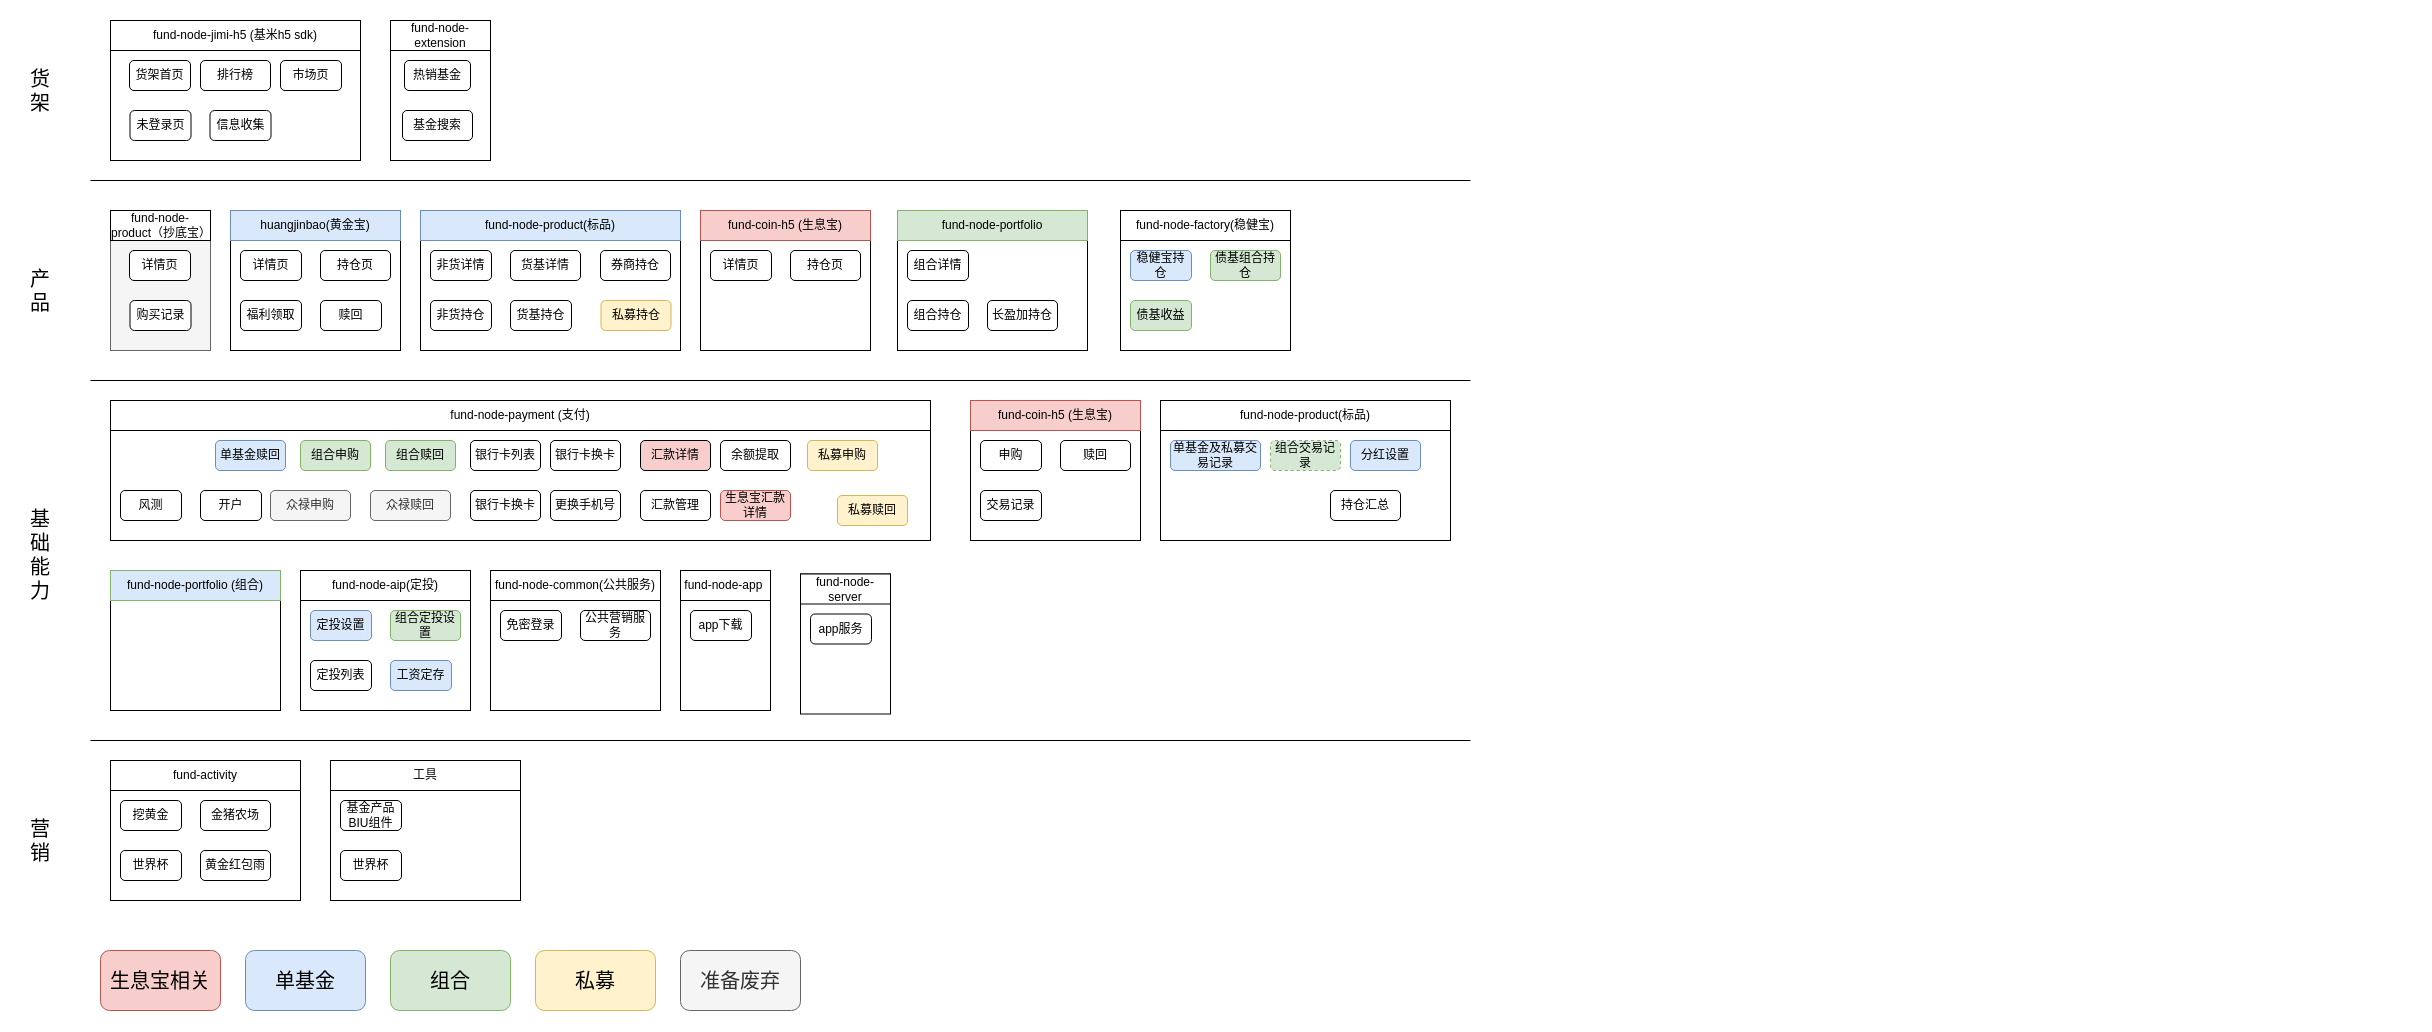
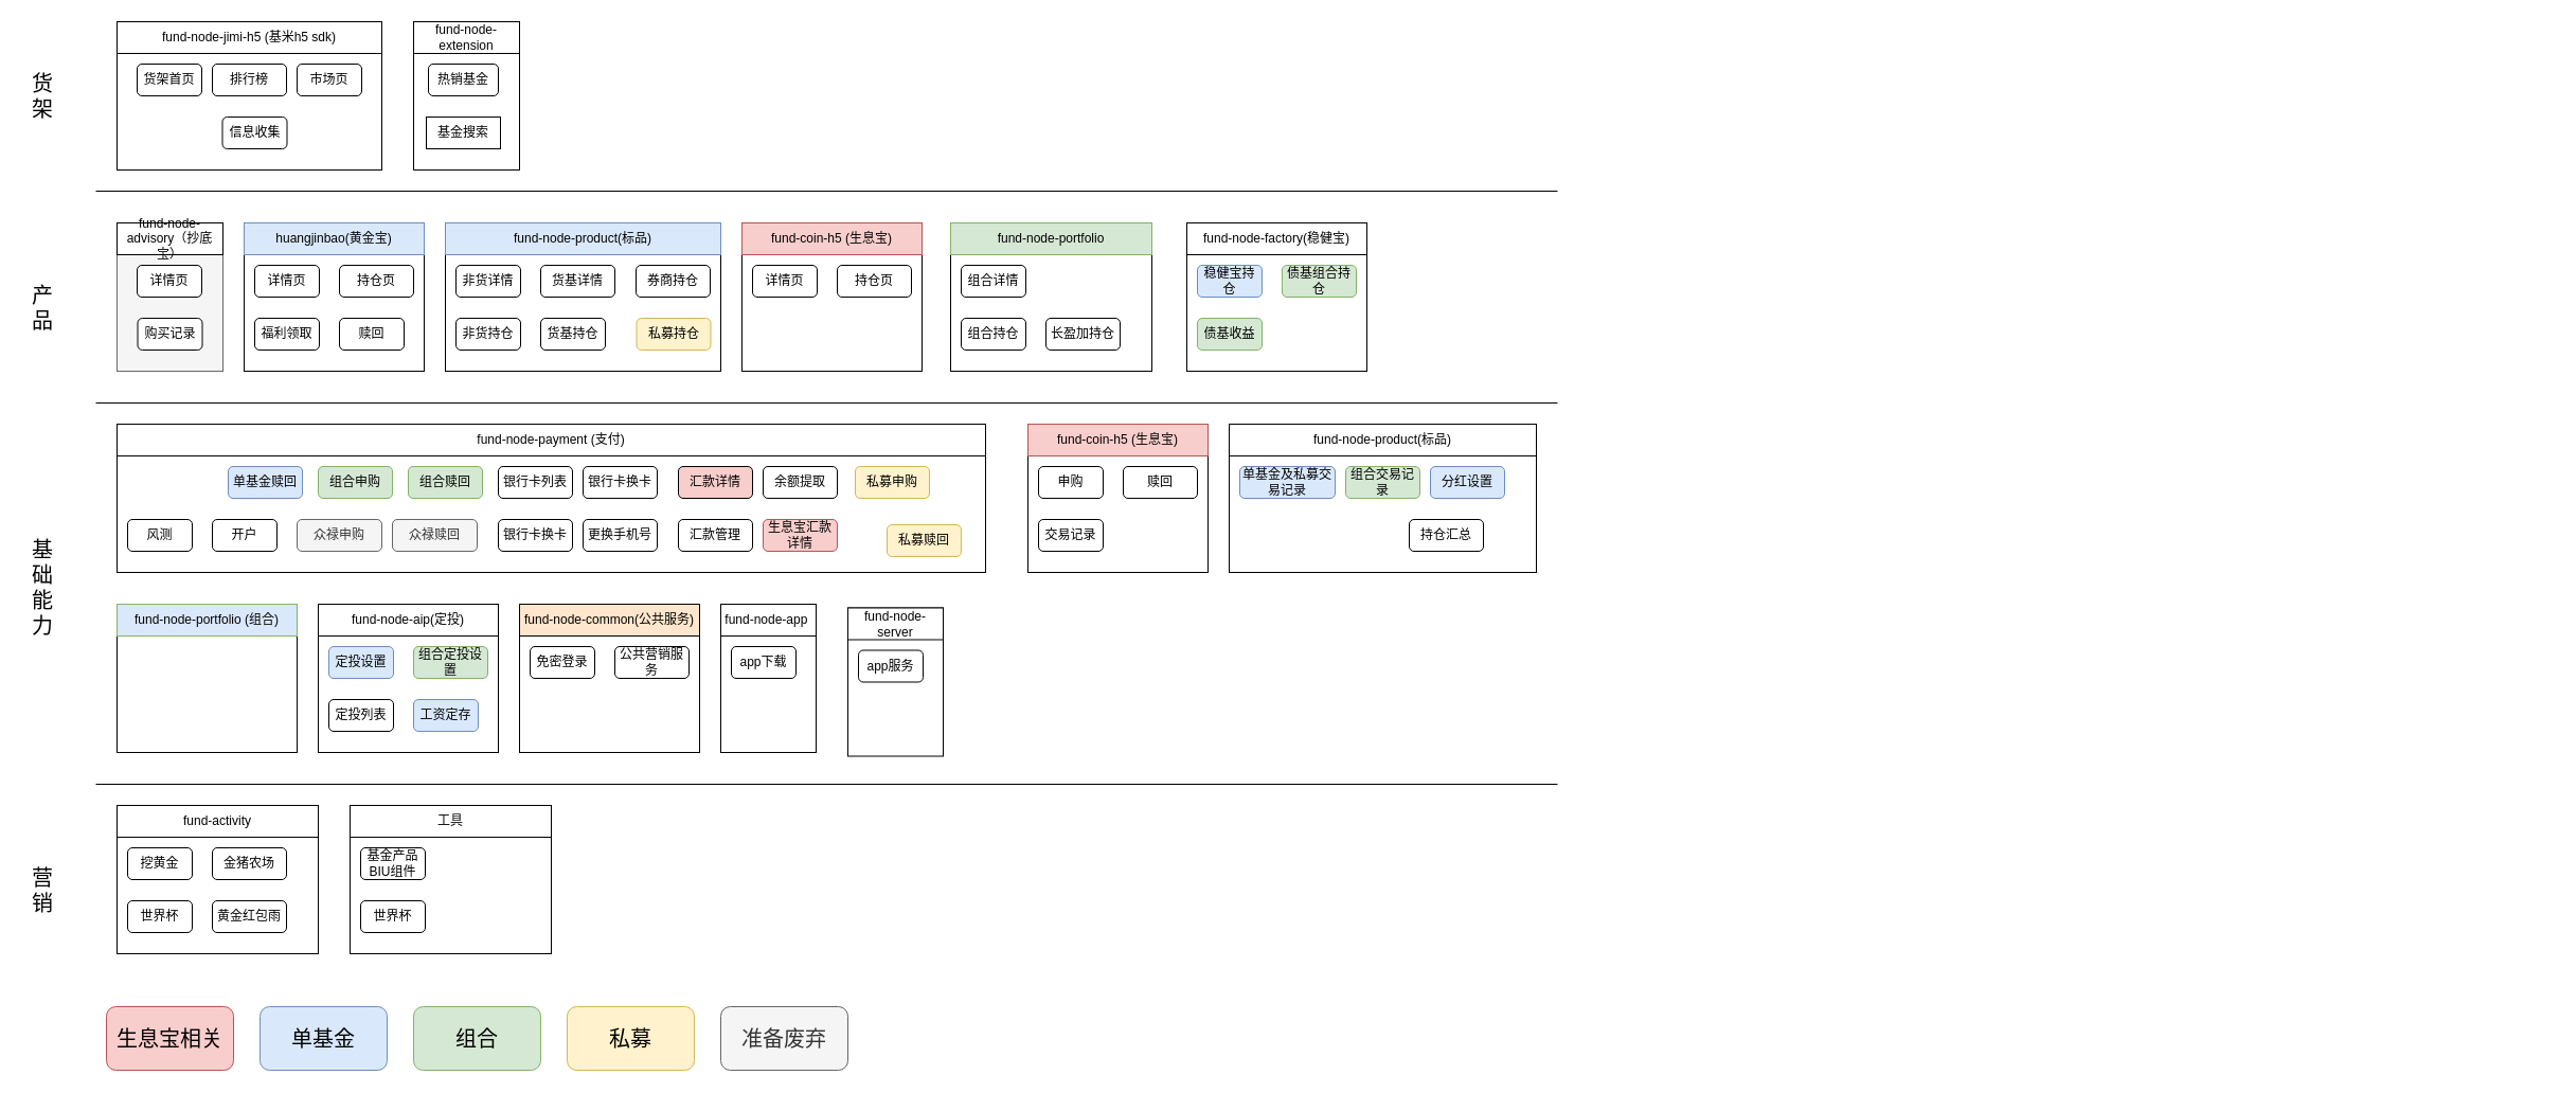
- <mxCell id="9" value="未登录页" style="rounded=1;whiteSpace=wrap;html=1;" vertex="1" parent="3"><mxGeometry x="19.5" y="90" width="61" height="30" as="geometry" /></mxCell>
- <mxCell id="15" value="基金搜索" style="rounded=1;whiteSpace=wrap;html=1;" vertex="1" parent="11"><mxGeometry x="12" y="90" width="70" height="30" as="geometry" /></mxCell>
+ <mxCell id="15" value="基金搜索" style="whiteSpace=wrap;html=1;rounded=0;" vertex="1" parent="11"><mxGeometry x="12" y="90" width="70" height="30" as="geometry" /></mxCell>
- <mxCell id="18" value="fund-node-product（抄底宝）" style="rounded=0;whiteSpace=wrap;html=1;" vertex="1" parent="16"><mxGeometry width="100" height="30" as="geometry" /></mxCell>
+ <mxCell id="18" value="fund-node-advisory（抄底宝）" style="rounded=0;whiteSpace=wrap;html=1;" vertex="1" parent="16"><mxGeometry width="100" height="30" as="geometry" /></mxCell>
- <mxCell id="84" value="组合交易记录" style="rounded=1;whiteSpace=wrap;html=1;fillColor=#d5e8d4;strokeColor=#82b366;dashed=1;" vertex="1" parent="80"><mxGeometry x="110" y="40" width="70" height="30" as="geometry" /></mxCell>
+ <mxCell id="84" value="组合交易记录" style="rounded=1;whiteSpace=wrap;html=1;fillColor=#d5e8d4;strokeColor=#82b366;" vertex="1" parent="80"><mxGeometry x="110" y="40" width="70" height="30" as="geometry" /></mxCell>
- <mxCell id="63" value="众禄申购" style="rounded=1;whiteSpace=wrap;html=1;fillColor=#f5f5f5;strokeColor=#666666;fontColor=#333333;" vertex="1" parent="55"><mxGeometry x="160" y="90" width="80" height="30" as="geometry" /></mxCell>
+ <mxCell id="63" value="众禄申购" style="rounded=1;whiteSpace=wrap;html=1;fillColor=#f5f5f5;strokeColor=#666666;fontColor=#333333;" vertex="1" parent="55"><mxGeometry x="170" y="90" width="80" height="30" as="geometry" /></mxCell>
- <mxCell id="98" value="fund-node-common(公共服务)" style="rounded=0;whiteSpace=wrap;html=1;" vertex="1" parent="96"><mxGeometry width="170" height="30" as="geometry" /></mxCell>
+ <mxCell id="98" value="fund-node-common(公共服务)" style="rounded=0;whiteSpace=wrap;html=1;fillColor=#ffe6cc;" vertex="1" parent="96"><mxGeometry width="170" height="30" as="geometry" /></mxCell>
